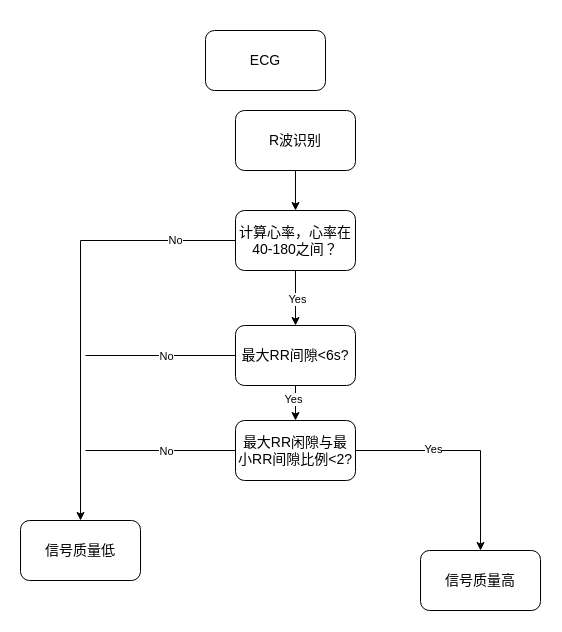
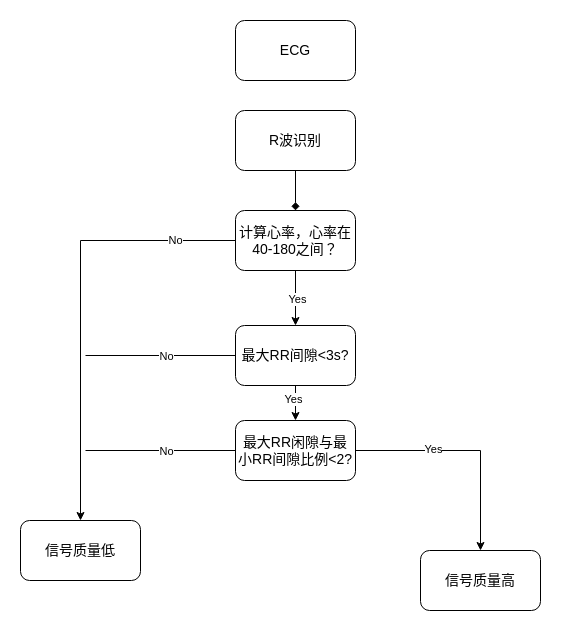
- <mxCell id="2" value="&lt;font style=&quot;font-size: 14px&quot;&gt;ECG&lt;/font&gt;" style="rounded=1;whiteSpace=wrap;html=1;" vertex="1" parent="1"><mxGeometry x="205" y="30" width="120" height="60" as="geometry" /></mxCell>
+ <mxCell id="2" value="&lt;font style=&quot;font-size: 14px&quot;&gt;ECG&lt;/font&gt;" style="rounded=1;whiteSpace=wrap;html=1;" vertex="1" parent="1"><mxGeometry x="235" y="20" width="120" height="60" as="geometry" /></mxCell>
- <mxCell id="3" value="" style="edgeStyle=orthogonalEdgeStyle;rounded=0;orthogonalLoop=1;jettySize=auto;html=1;" edge="1" parent="1" source="4" target="9"><mxGeometry relative="1" as="geometry" /></mxCell>
+ <mxCell id="3" value="" style="edgeStyle=orthogonalEdgeStyle;rounded=0;orthogonalLoop=1;jettySize=auto;html=1;endArrow=diamond;" edge="1" parent="1" source="4" target="9"><mxGeometry relative="1" as="geometry" /></mxCell>
- <mxCell id="12" value="&lt;font style=&quot;font-size: 14px&quot;&gt;最大RR间隙&amp;lt;6s?&lt;/font&gt;" style="whiteSpace=wrap;html=1;rounded=1;" vertex="1" parent="1"><mxGeometry x="235" y="325" width="120" height="60" as="geometry" /></mxCell>
+ <mxCell id="12" value="&lt;font style=&quot;font-size: 14px&quot;&gt;最大RR间隙&amp;lt;3s?&lt;/font&gt;" style="whiteSpace=wrap;html=1;rounded=1;" vertex="1" parent="1"><mxGeometry x="235" y="325" width="120" height="60" as="geometry" /></mxCell>
